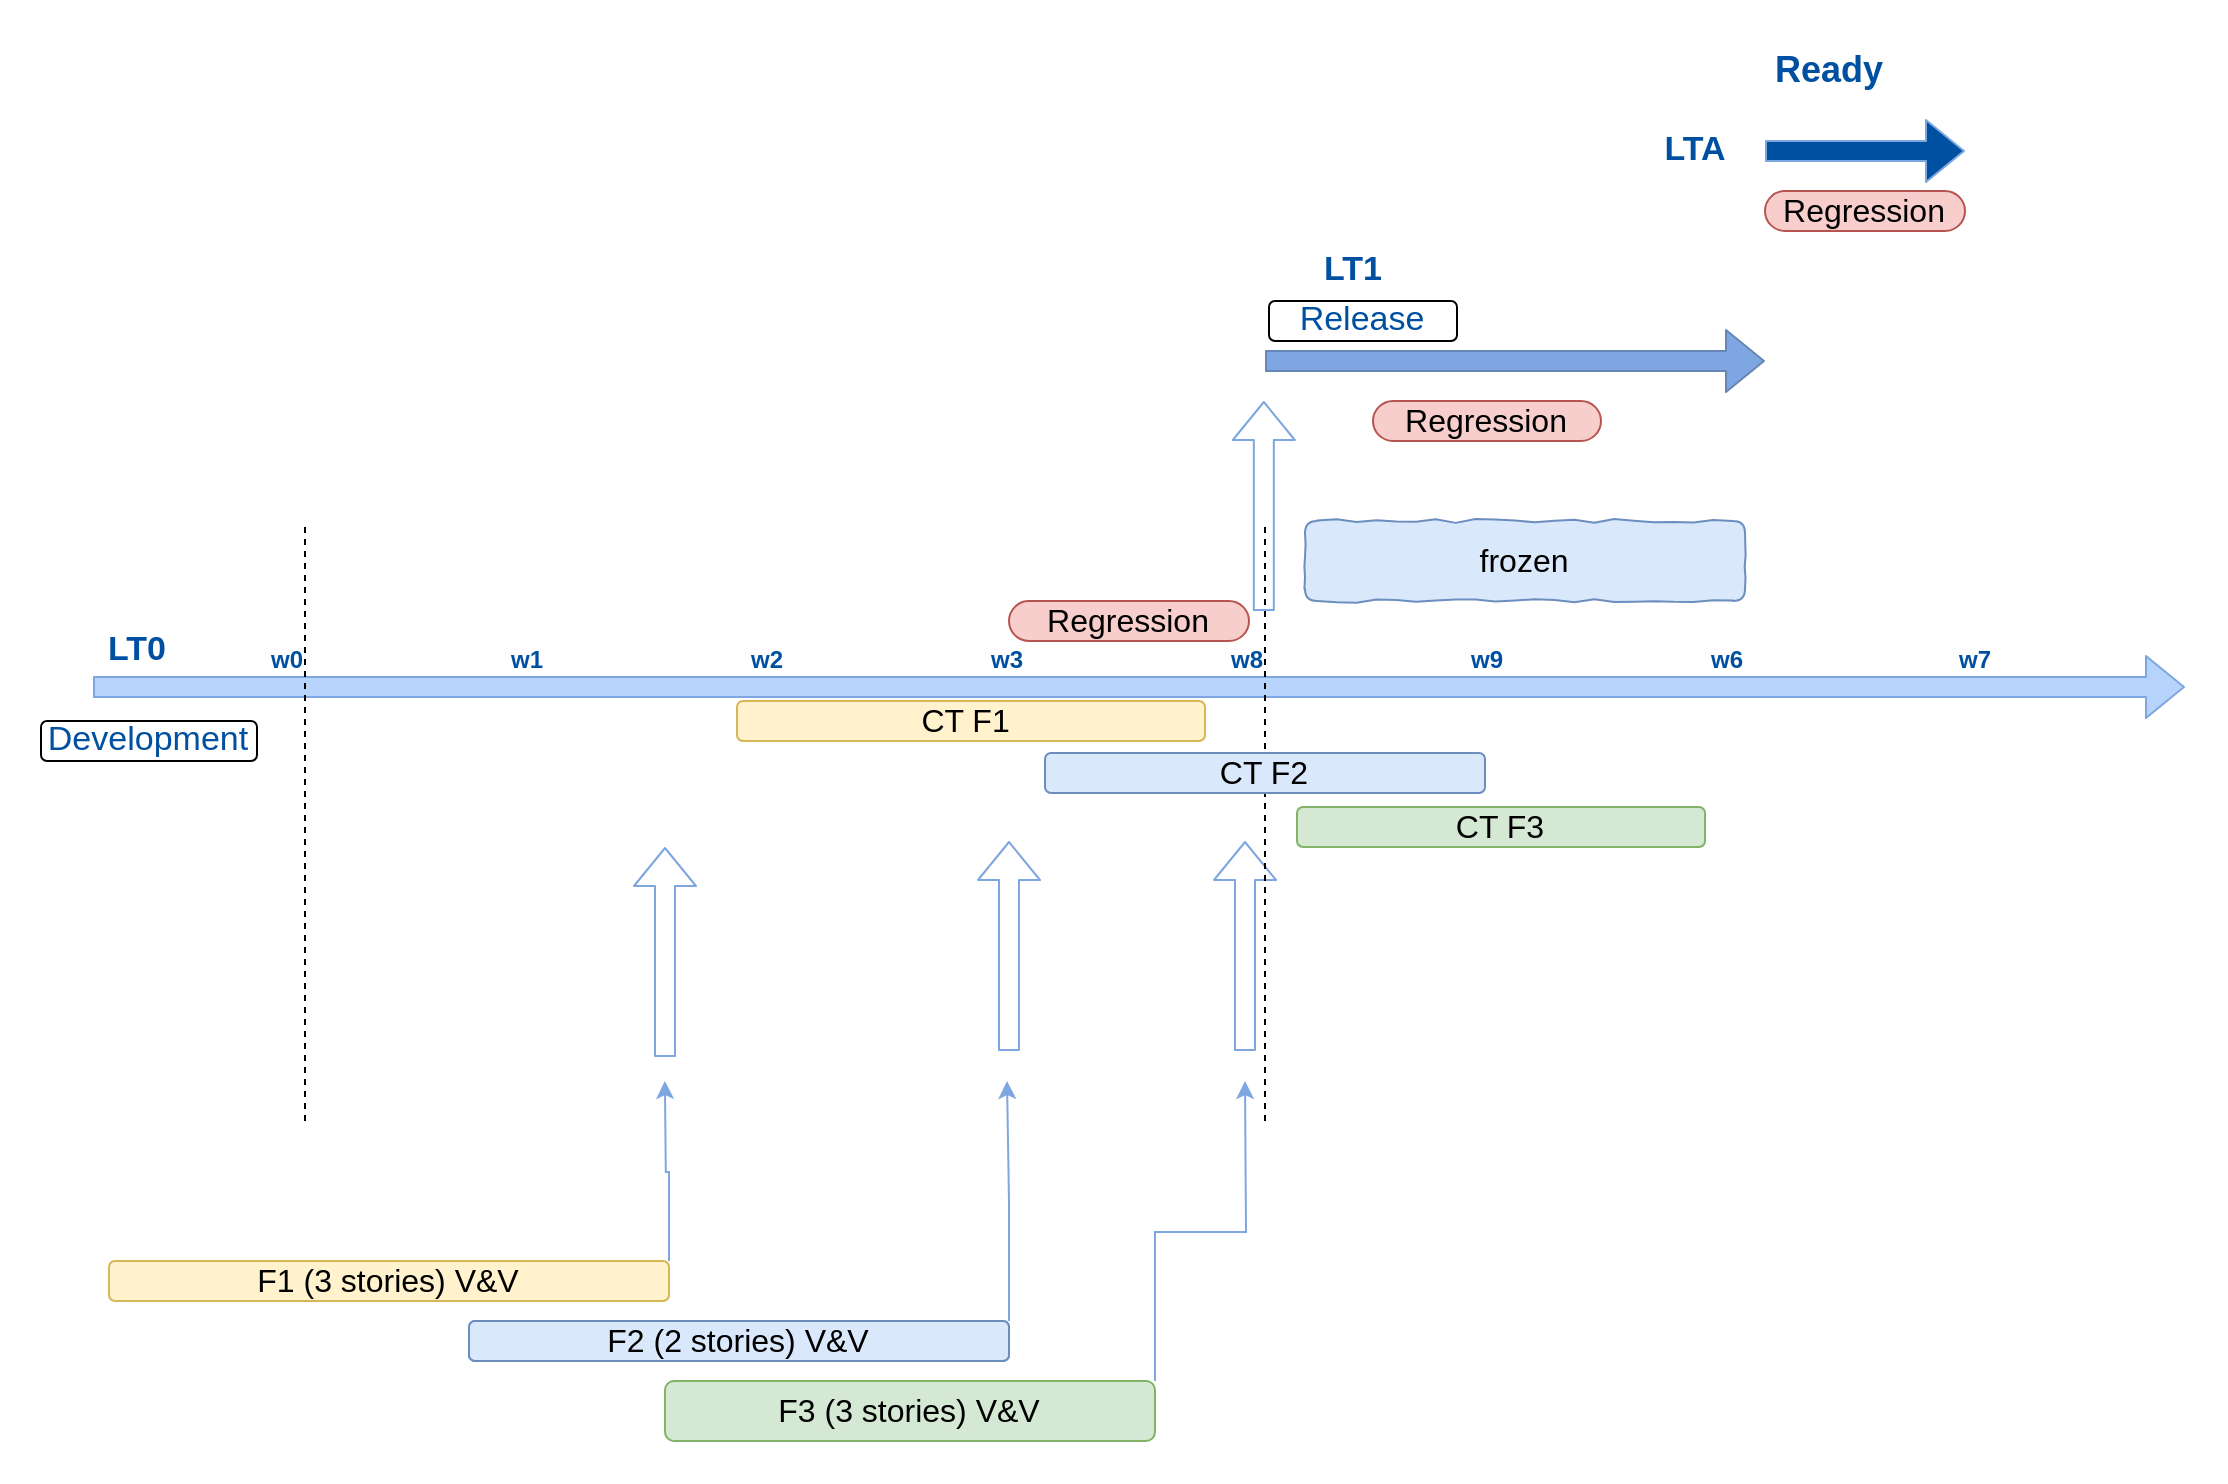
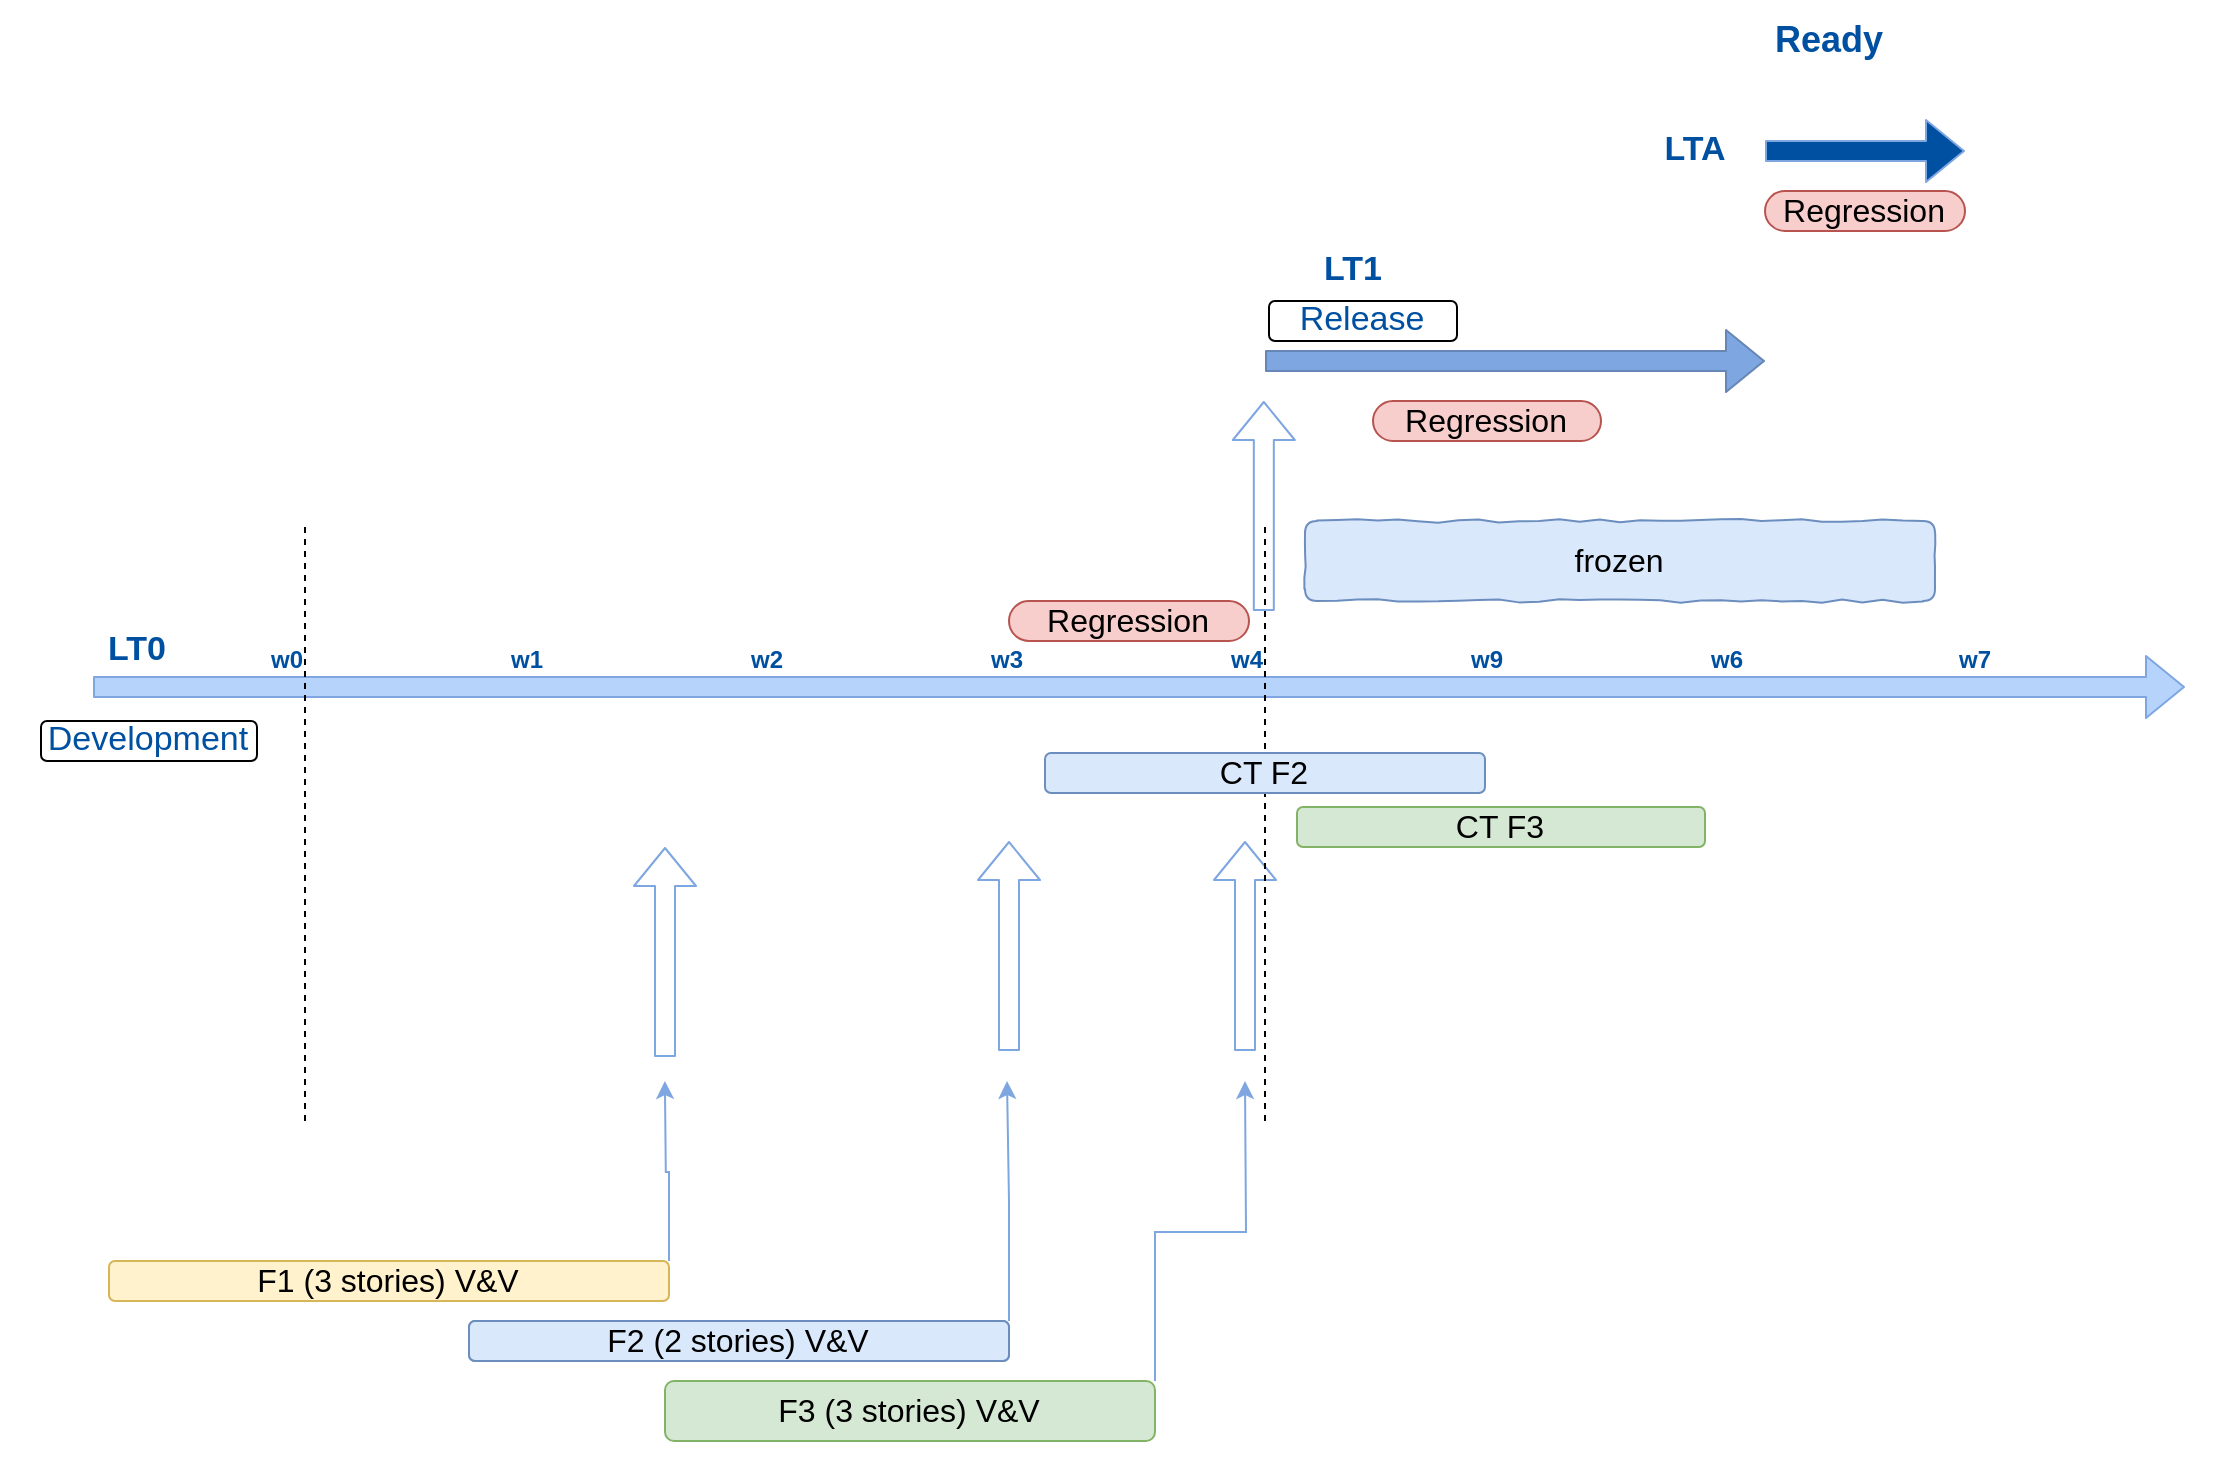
- <mxCell id="34" value="Ready" style="text;html=1;resizable=0;autosize=1;align=center;verticalAlign=middle;points=[];fillColor=none;strokeColor=none;rounded=0;fontSize=18;fontColor=#0050A1;fontStyle=1" parent="1" vertex="1"><mxGeometry x="879" y="20" width="70" height="30" as="geometry" /></mxCell>
+ <mxCell id="34" value="Ready" style="text;html=1;resizable=0;autosize=1;align=center;verticalAlign=middle;points=[];fillColor=none;strokeColor=none;rounded=0;fontSize=18;fontColor=#0050A1;fontStyle=1" parent="1" vertex="1"><mxGeometry x="879" y="5" width="70" height="30" as="geometry" /></mxCell>
- <mxCell id="38" value="frozen" style="rounded=1;whiteSpace=wrap;html=1;fontSize=16;fillColor=#dae8fc;strokeColor=#6c8ebf;fontStyle=0;comic=1;" vertex="1" parent="1"><mxGeometry x="652" y="260" width="220" height="40" as="geometry" /></mxCell>
+ <mxCell id="38" value="frozen" style="rounded=1;whiteSpace=wrap;html=1;fontSize=16;fillColor=#dae8fc;strokeColor=#6c8ebf;fontStyle=0;comic=1;" vertex="1" parent="1"><mxGeometry x="652" y="260" width="315" height="40" as="geometry" /></mxCell>
- <mxCell id="5" value="w8" style="text;html=1;resizable=0;autosize=1;align=center;verticalAlign=middle;points=[];fillColor=none;strokeColor=none;rounded=0;fontColor=#0050A1;fontStyle=1" parent="1" vertex="1"><mxGeometry x="608" y="320" width="30" height="20" as="geometry" /></mxCell>
+ <mxCell id="5" value="w4" style="text;html=1;resizable=0;autosize=1;align=center;verticalAlign=middle;points=[];fillColor=none;strokeColor=none;rounded=0;fontColor=#0050A1;fontStyle=1" parent="1" vertex="1"><mxGeometry x="608" y="320" width="30" height="20" as="geometry" /></mxCell>
- <mxCell id="25" value="CT F1&amp;nbsp; " style="rounded=1;whiteSpace=wrap;html=1;fontSize=16;fillColor=#fff2cc;strokeColor=#d6b656;fontStyle=0" parent="1" vertex="1"><mxGeometry x="368" y="350" width="234" height="20" as="geometry" /></mxCell>
